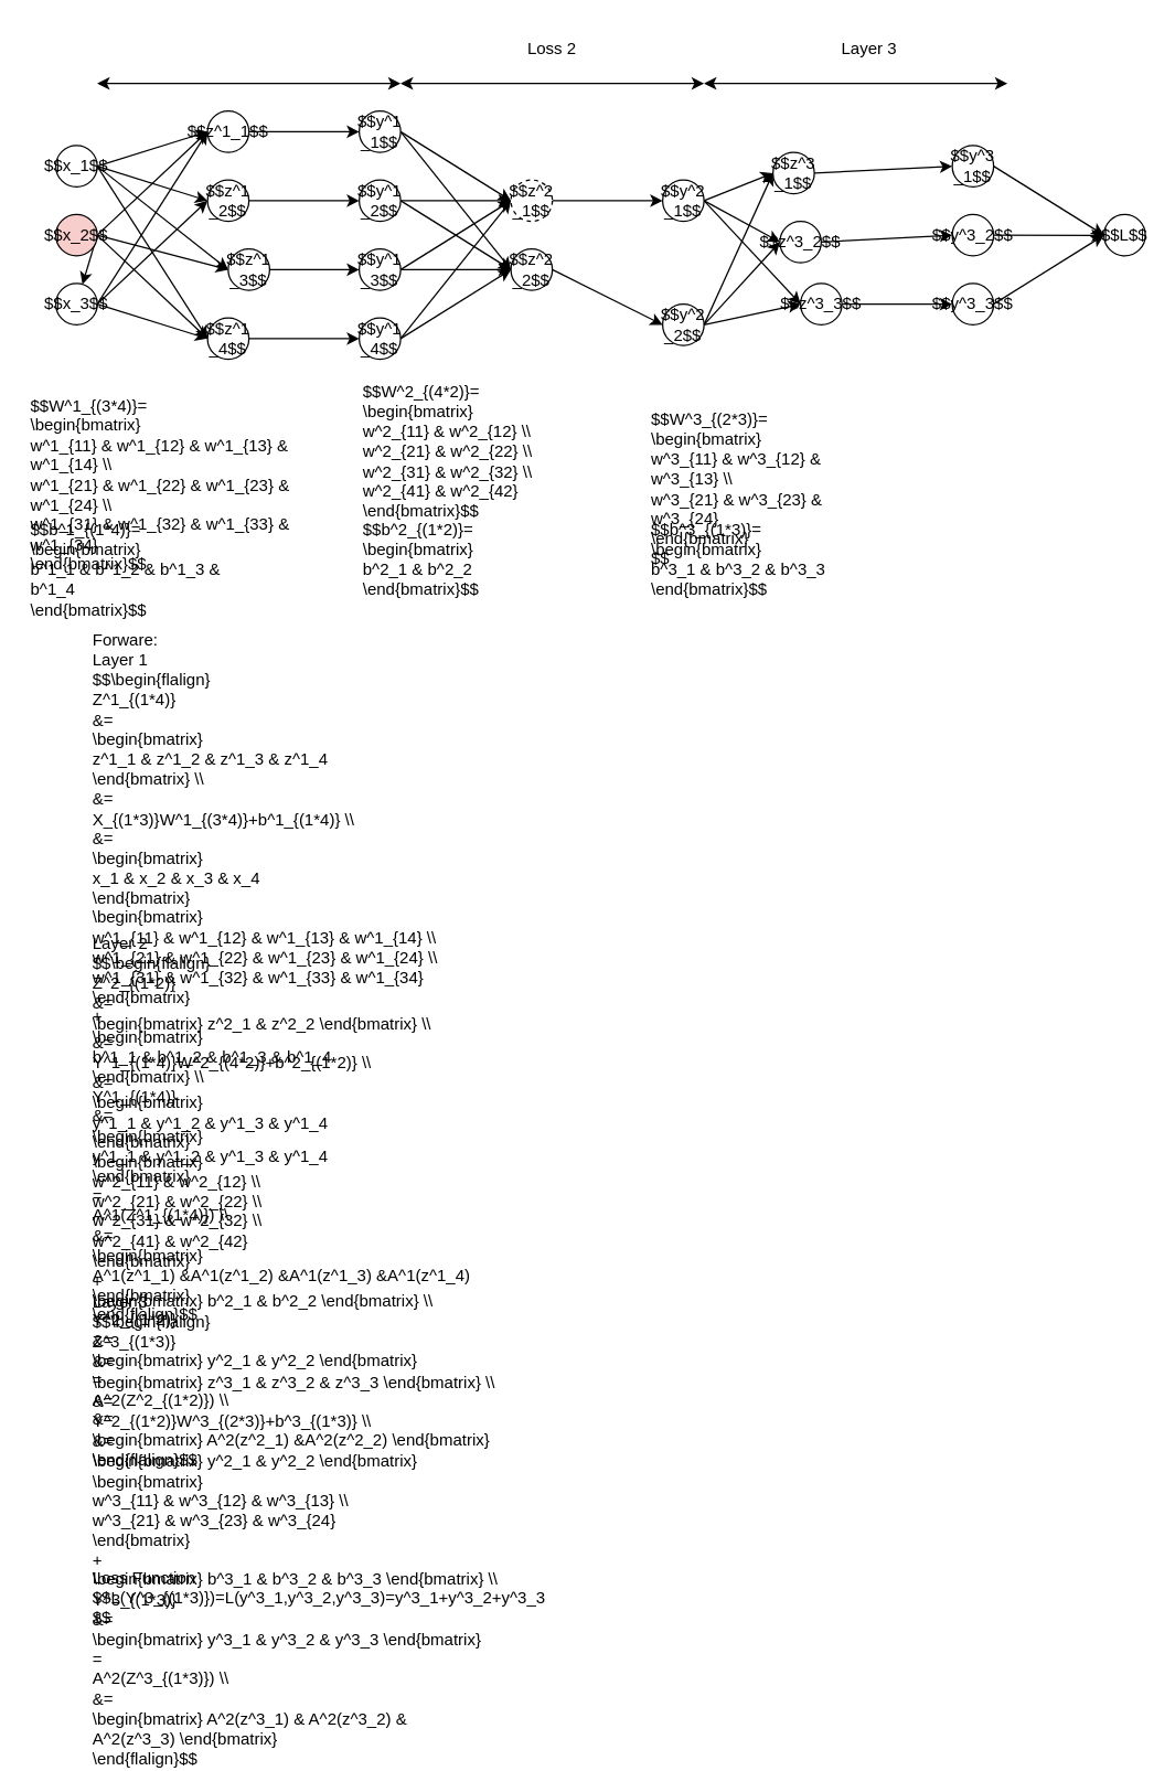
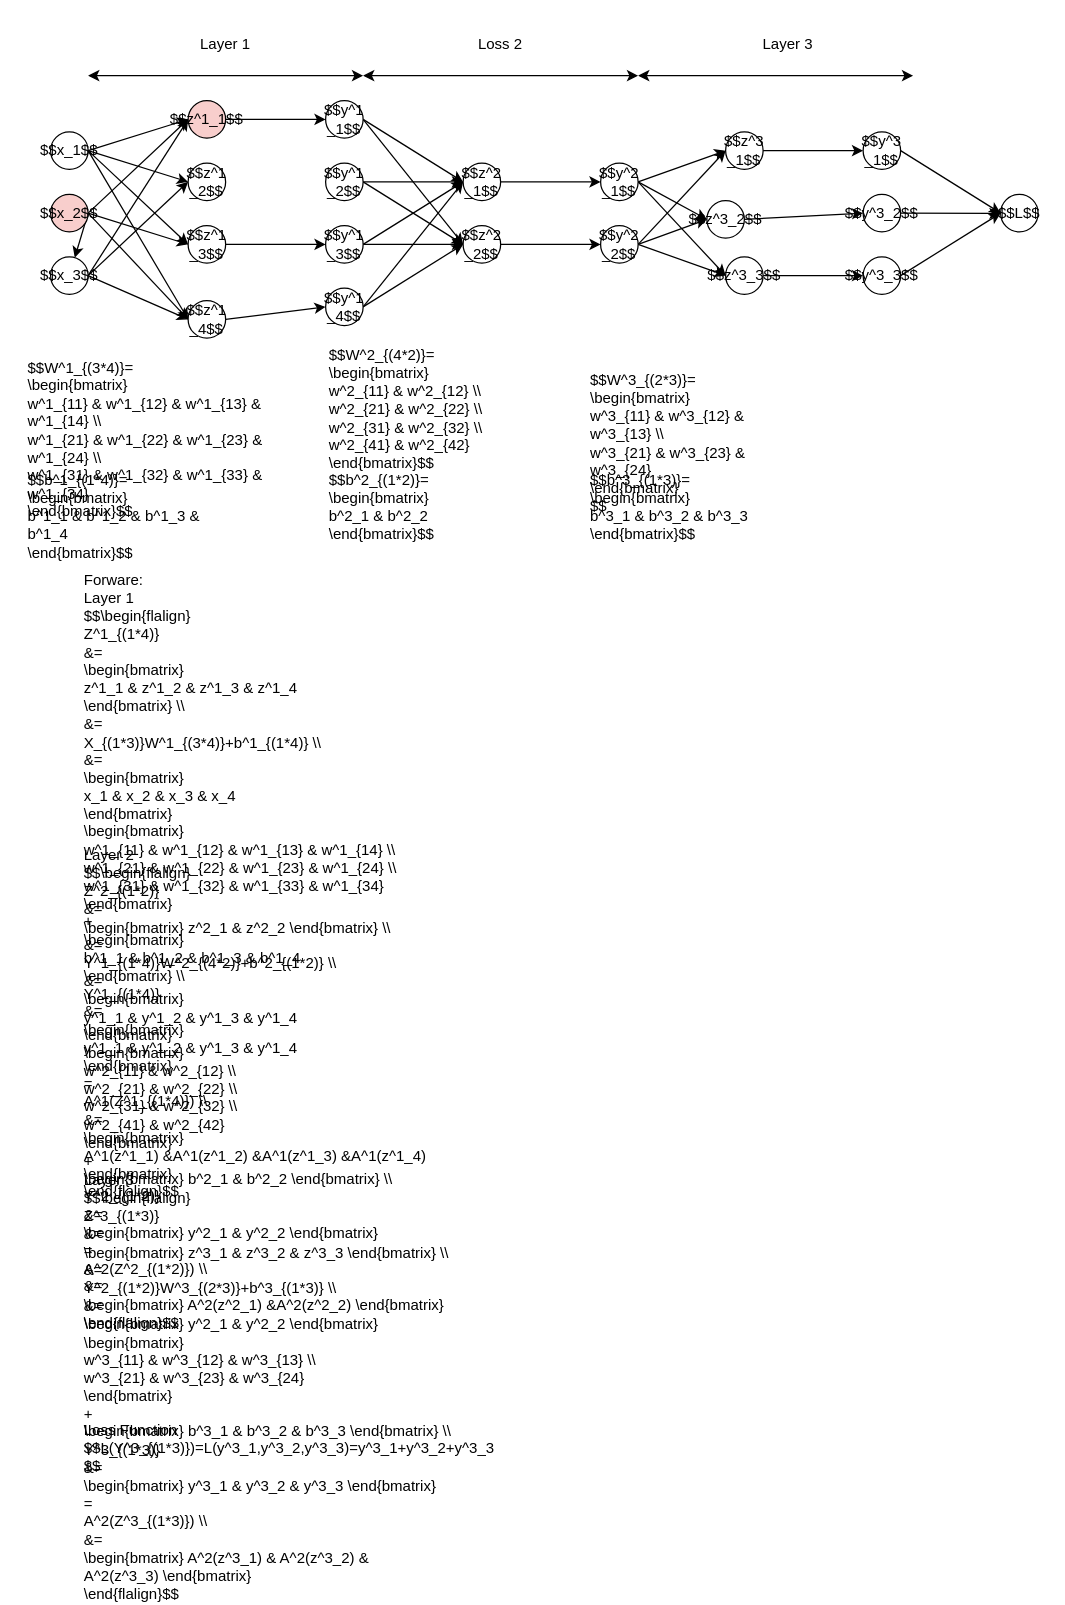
+ <mxCell id="64" value="Layer 1" style="text;strokeColor=none;align=center;fillColor=none;html=1;verticalAlign=middle;whiteSpace=wrap;rounded=0;" parent="1" vertex="1"><mxGeometry x="150" y="20" width="60" height="30" as="geometry" /></mxCell>
- <mxCell id="17" value="$$z^1_1$$" style="ellipse;whiteSpace=wrap;html=1;aspect=fixed;" parent="1" vertex="1"><mxGeometry x="150" y="80" width="30" height="30" as="geometry" /></mxCell>
+ <mxCell id="17" value="$$z^1_1$$" style="ellipse;whiteSpace=wrap;html=1;aspect=fixed;fillColor=#f8cecc;" parent="1" vertex="1"><mxGeometry x="150" y="80" width="30" height="30" as="geometry" /></mxCell>
- <mxCell id="40" value="$$z^3&lt;br&gt;_1$$" style="ellipse;whiteSpace=wrap;html=1;aspect=fixed;" parent="1" vertex="1"><mxGeometry x="560" y="110" width="30" height="30" as="geometry" /></mxCell>
+ <mxCell id="40" value="$$z^3&lt;br&gt;_1$$" style="ellipse;whiteSpace=wrap;html=1;aspect=fixed;" parent="1" vertex="1"><mxGeometry x="580" y="105" width="30" height="30" as="geometry" /></mxCell>
- <mxCell id="18" style="edgeStyle=none;rounded=0;orthogonalLoop=1;jettySize=auto;html=1;exitX=1;exitY=0.5;exitDx=0;exitDy=0;entryX=0;entryY=0.5;entryDx=0;entryDy=0;" parent="1" source="19" target="29" edge="1"><mxGeometry relative="1" as="geometry" /></mxCell>
- <mxCell id="37" value="$$z^2&lt;br&gt;_1$$" style="ellipse;whiteSpace=wrap;html=1;aspect=fixed;dashed=1;" parent="1" vertex="1"><mxGeometry x="370" y="130" width="30" height="30" as="geometry" /></mxCell>
+ <mxCell id="37" value="$$z^2&lt;br&gt;_1$$" style="ellipse;whiteSpace=wrap;html=1;aspect=fixed;" parent="1" vertex="1"><mxGeometry x="370" y="130" width="30" height="30" as="geometry" /></mxCell>
- <mxCell id="21" value="$$z^1&lt;br&gt;_3$$" style="ellipse;whiteSpace=wrap;html=1;aspect=fixed;" parent="1" vertex="1"><mxGeometry x="165" y="180" width="30" height="30" as="geometry" /></mxCell>
+ <mxCell id="21" value="$$z^1&lt;br&gt;_3$$" style="ellipse;whiteSpace=wrap;html=1;aspect=fixed;" parent="1" vertex="1"><mxGeometry x="150" y="180" width="30" height="30" as="geometry" /></mxCell>
- <mxCell id="52" value="$$y^2&lt;br&gt;_2$$" style="ellipse;whiteSpace=wrap;html=1;aspect=fixed;" parent="1" vertex="1"><mxGeometry x="480" y="220" width="30" height="30" as="geometry" /></mxCell>
+ <mxCell id="52" value="$$y^2&lt;br&gt;_2$$" style="ellipse;whiteSpace=wrap;html=1;aspect=fixed;" parent="1" vertex="1"><mxGeometry x="480" y="180" width="30" height="30" as="geometry" /></mxCell>
- <mxCell id="23" value="$$z^1&lt;br&gt;_4$$" style="ellipse;whiteSpace=wrap;html=1;aspect=fixed;" parent="1" vertex="1"><mxGeometry x="150" y="230" width="30" height="30" as="geometry" /></mxCell>
+ <mxCell id="23" value="$$z^1&lt;br&gt;_4$$" style="ellipse;whiteSpace=wrap;html=1;aspect=fixed;" parent="1" vertex="1"><mxGeometry x="150" y="240" width="30" height="30" as="geometry" /></mxCell>
